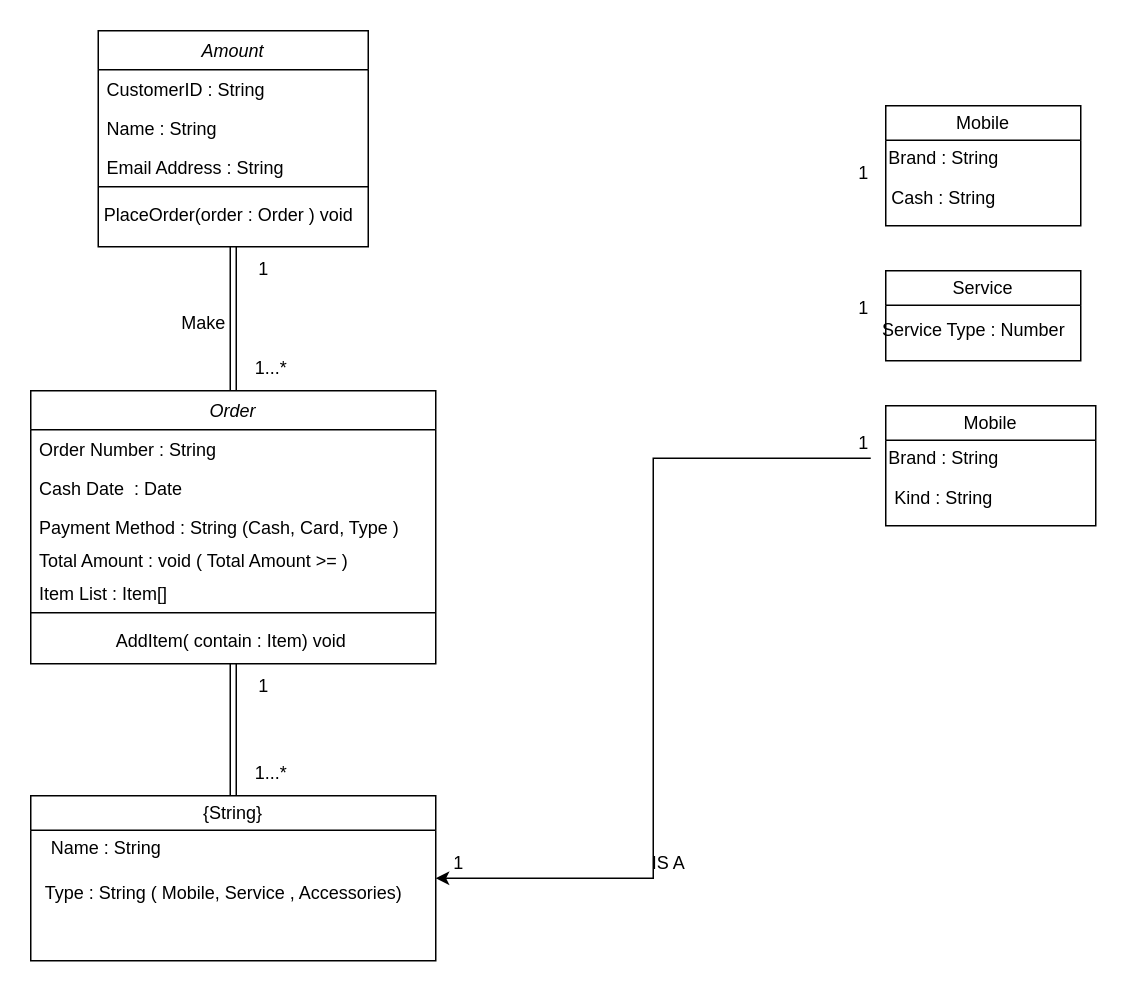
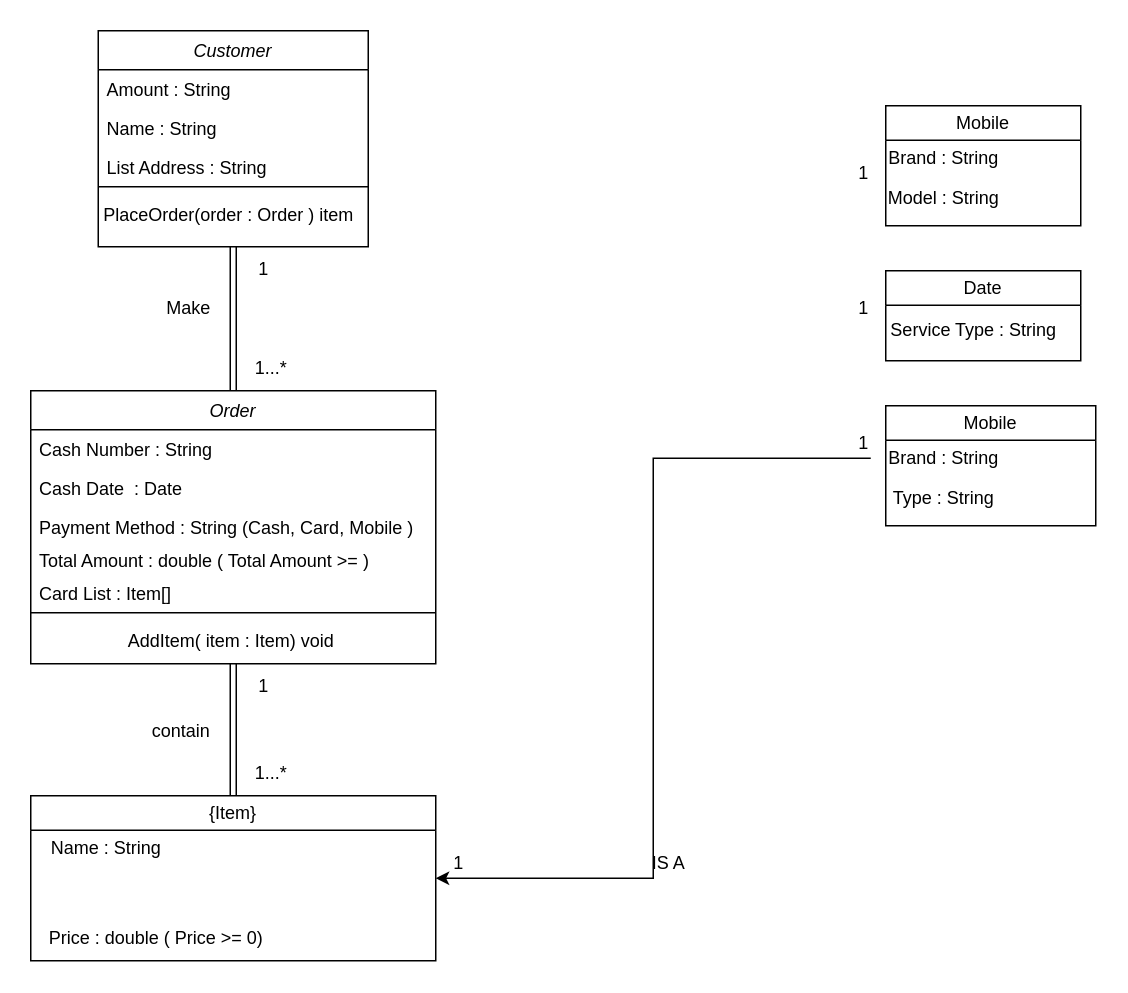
- <mxCell id="2" value="Amount" style="swimlane;fontStyle=2;align=center;verticalAlign=top;childLayout=stackLayout;horizontal=1;startSize=26;horizontalStack=0;resizeParent=1;resizeLast=0;collapsible=1;marginBottom=0;rounded=0;shadow=0;strokeWidth=1;labelBackgroundColor=none;" parent="1" vertex="1"><mxGeometry x="65" y="20" width="180" height="144" as="geometry"><mxRectangle x="230" y="140" width="160" height="26" as="alternateBounds" /></mxGeometry></mxCell>
+ <mxCell id="2" value="Customer" style="swimlane;fontStyle=2;align=center;verticalAlign=top;childLayout=stackLayout;horizontal=1;startSize=26;horizontalStack=0;resizeParent=1;resizeLast=0;collapsible=1;marginBottom=0;rounded=0;shadow=0;strokeWidth=1;labelBackgroundColor=none;" parent="1" vertex="1"><mxGeometry x="65" y="20" width="180" height="144" as="geometry"><mxRectangle x="230" y="140" width="160" height="26" as="alternateBounds" /></mxGeometry></mxCell>
- <mxCell id="3" value="CustomerID : String " style="text;align=left;verticalAlign=top;spacingLeft=4;spacingRight=4;overflow=hidden;rotatable=0;points=[[0,0.5],[1,0.5]];portConstraint=eastwest;labelBackgroundColor=none;" parent="2" vertex="1"><mxGeometry y="26" width="180" height="26" as="geometry" /></mxCell>
+ <mxCell id="3" value="Amount : String " style="text;align=left;verticalAlign=top;spacingLeft=4;spacingRight=4;overflow=hidden;rotatable=0;points=[[0,0.5],[1,0.5]];portConstraint=eastwest;labelBackgroundColor=none;" parent="2" vertex="1"><mxGeometry y="26" width="180" height="26" as="geometry" /></mxCell>
- <mxCell id="5" value="Email Address : String  " style="text;align=left;verticalAlign=top;spacingLeft=4;spacingRight=4;overflow=hidden;rotatable=0;points=[[0,0.5],[1,0.5]];portConstraint=eastwest;rounded=0;shadow=0;html=0;labelBackgroundColor=none;" parent="2" vertex="1"><mxGeometry y="78" width="180" height="22" as="geometry" /></mxCell>
+ <mxCell id="5" value="List Address : String  " style="text;align=left;verticalAlign=top;spacingLeft=4;spacingRight=4;overflow=hidden;rotatable=0;points=[[0,0.5],[1,0.5]];portConstraint=eastwest;rounded=0;shadow=0;html=0;labelBackgroundColor=none;" parent="2" vertex="1"><mxGeometry y="78" width="180" height="22" as="geometry" /></mxCell>
- <mxCell id="22" value="Cash : String&amp;nbsp;" style="text;html=1;align=center;verticalAlign=middle;resizable=0;points=[];autosize=1;strokeColor=none;fillColor=none;" vertex="1" parent="20"><mxGeometry x="-10" y="47" width="100" height="30" as="geometry" /></mxCell>
+ <mxCell id="22" value="Model : String&amp;nbsp;" style="text;html=1;align=center;verticalAlign=middle;resizable=0;points=[];autosize=1;strokeColor=none;fillColor=none;" vertex="1" parent="20"><mxGeometry x="-10" y="47" width="100" height="30" as="geometry" /></mxCell>
- <mxCell id="7" value="PlaceOrder(order : Order ) void&amp;nbsp;&amp;nbsp;" style="text;html=1;align=center;verticalAlign=middle;resizable=0;points=[];autosize=1;strokeColor=none;fillColor=none;" vertex="1" parent="2"><mxGeometry y="108" width="180" height="30" as="geometry" /></mxCell>
+ <mxCell id="7" value="PlaceOrder(order : Order ) item&amp;nbsp;&amp;nbsp;" style="text;html=1;align=center;verticalAlign=middle;resizable=0;points=[];autosize=1;strokeColor=none;fillColor=none;" vertex="1" parent="2"><mxGeometry y="108" width="180" height="30" as="geometry" /></mxCell>
- <mxCell id="23" value="&lt;span style=&quot;font-weight: 400;&quot;&gt;Service&lt;/span&gt;" style="swimlane;whiteSpace=wrap;html=1;align=center;" vertex="1" parent="1"><mxGeometry x="590" y="180" width="130" height="60" as="geometry" /></mxCell>
+ <mxCell id="23" value="&lt;span style=&quot;font-weight: 400;&quot;&gt;Date&lt;/span&gt;" style="swimlane;whiteSpace=wrap;html=1;align=center;" vertex="1" parent="1"><mxGeometry x="590" y="180" width="130" height="60" as="geometry" /></mxCell>
- <mxCell id="32" value="Make" style="text;html=1;align=center;verticalAlign=middle;resizable=0;points=[];autosize=1;strokeColor=none;fillColor=none;" vertex="1" parent="1"><mxGeometry x="110" y="200" width="50" height="30" as="geometry" /></mxCell>
+ <mxCell id="32" value="Make" style="text;html=1;align=center;verticalAlign=middle;resizable=0;points=[];autosize=1;strokeColor=none;fillColor=none;" vertex="1" parent="1"><mxGeometry x="100" y="190" width="50" height="30" as="geometry" /></mxCell>
- <mxCell id="24" value="Service Type : Number&amp;nbsp;" style="text;html=1;align=center;verticalAlign=middle;resizable=0;points=[];autosize=1;strokeColor=none;fillColor=none;" vertex="1" parent="23"><mxGeometry x="-10" y="25" width="140" height="30" as="geometry" /></mxCell>
+ <mxCell id="24" value="Service Type : String&amp;nbsp;" style="text;html=1;align=center;verticalAlign=middle;resizable=0;points=[];autosize=1;strokeColor=none;fillColor=none;" vertex="1" parent="23"><mxGeometry x="-10" y="25" width="140" height="30" as="geometry" /></mxCell>
- <mxCell id="9" value="Order Number : String " style="text;align=left;verticalAlign=top;spacingLeft=4;spacingRight=4;overflow=hidden;rotatable=0;points=[[0,0.5],[1,0.5]];portConstraint=eastwest;labelBackgroundColor=none;" vertex="1" parent="8"><mxGeometry y="26" width="270" height="26" as="geometry" /></mxCell>
+ <mxCell id="9" value="Cash Number : String " style="text;align=left;verticalAlign=top;spacingLeft=4;spacingRight=4;overflow=hidden;rotatable=0;points=[[0,0.5],[1,0.5]];portConstraint=eastwest;labelBackgroundColor=none;" vertex="1" parent="8"><mxGeometry y="26" width="270" height="26" as="geometry" /></mxCell>
- <mxCell id="27" value="Kind : String&amp;nbsp;" style="text;html=1;align=center;verticalAlign=middle;resizable=0;points=[];autosize=1;strokeColor=none;fillColor=none;" vertex="1" parent="25"><mxGeometry x="-5" y="47" width="90" height="30" as="geometry" /></mxCell>
+ <mxCell id="27" value="Type : String&amp;nbsp;" style="text;html=1;align=center;verticalAlign=middle;resizable=0;points=[];autosize=1;strokeColor=none;fillColor=none;" vertex="1" parent="25"><mxGeometry x="-5" y="47" width="90" height="30" as="geometry" /></mxCell>
- <mxCell id="11" value="Payment Method : String (Cash, Card, Type ) " style="text;align=left;verticalAlign=top;spacingLeft=4;spacingRight=4;overflow=hidden;rotatable=0;points=[[0,0.5],[1,0.5]];portConstraint=eastwest;rounded=0;shadow=0;html=0;labelBackgroundColor=none;" vertex="1" parent="8"><mxGeometry y="78" width="270" height="22" as="geometry" /></mxCell>
+ <mxCell id="11" value="Payment Method : String (Cash, Card, Mobile ) " style="text;align=left;verticalAlign=top;spacingLeft=4;spacingRight=4;overflow=hidden;rotatable=0;points=[[0,0.5],[1,0.5]];portConstraint=eastwest;rounded=0;shadow=0;html=0;labelBackgroundColor=none;" vertex="1" parent="8"><mxGeometry y="78" width="270" height="22" as="geometry" /></mxCell>
- <mxCell id="12" value="Total Amount : void ( Total Amount &gt;= )  " style="text;align=left;verticalAlign=top;spacingLeft=4;spacingRight=4;overflow=hidden;rotatable=0;points=[[0,0.5],[1,0.5]];portConstraint=eastwest;rounded=0;shadow=0;html=0;labelBackgroundColor=none;" vertex="1" parent="8"><mxGeometry y="100" width="270" height="22" as="geometry" /></mxCell>
+ <mxCell id="12" value="Total Amount : double ( Total Amount &gt;= )  " style="text;align=left;verticalAlign=top;spacingLeft=4;spacingRight=4;overflow=hidden;rotatable=0;points=[[0,0.5],[1,0.5]];portConstraint=eastwest;rounded=0;shadow=0;html=0;labelBackgroundColor=none;" vertex="1" parent="8"><mxGeometry y="100" width="270" height="22" as="geometry" /></mxCell>
- <mxCell id="13" value="Item List : Item[]" style="text;align=left;verticalAlign=top;spacingLeft=4;spacingRight=4;overflow=hidden;rotatable=0;points=[[0,0.5],[1,0.5]];portConstraint=eastwest;rounded=0;shadow=0;html=0;labelBackgroundColor=none;" vertex="1" parent="8"><mxGeometry y="122" width="270" height="22" as="geometry" /></mxCell>
+ <mxCell id="13" value="Card List : Item[]" style="text;align=left;verticalAlign=top;spacingLeft=4;spacingRight=4;overflow=hidden;rotatable=0;points=[[0,0.5],[1,0.5]];portConstraint=eastwest;rounded=0;shadow=0;html=0;labelBackgroundColor=none;" vertex="1" parent="8"><mxGeometry y="122" width="270" height="22" as="geometry" /></mxCell>
- <mxCell id="15" value="AddItem( contain : Item) void&amp;nbsp;" style="text;html=1;align=center;verticalAlign=middle;resizable=0;points=[];autosize=1;strokeColor=none;fillColor=none;" vertex="1" parent="8"><mxGeometry y="152" width="270" height="30" as="geometry" /></mxCell>
+ <mxCell id="15" value="AddItem( item : Item) void&amp;nbsp;" style="text;html=1;align=center;verticalAlign=middle;resizable=0;points=[];autosize=1;strokeColor=none;fillColor=none;" vertex="1" parent="8"><mxGeometry y="152" width="270" height="30" as="geometry" /></mxCell>
+ <mxCell id="41" value="contain" style="text;html=1;align=center;verticalAlign=middle;resizable=0;points=[];autosize=1;strokeColor=none;fillColor=none;" vertex="1" parent="1"><mxGeometry x="90" y="472" width="60" height="30" as="geometry" /></mxCell>
- <mxCell id="16" value="&lt;span style=&quot;font-weight: normal;&quot;&gt;{String}&lt;/span&gt;" style="swimlane;whiteSpace=wrap;html=1;" vertex="1" parent="1"><mxGeometry x="20" y="530" width="270" height="110" as="geometry" /></mxCell>
+ <mxCell id="16" value="&lt;span style=&quot;font-weight: normal;&quot;&gt;{Item}&lt;/span&gt;" style="swimlane;whiteSpace=wrap;html=1;" vertex="1" parent="1"><mxGeometry x="20" y="530" width="270" height="110" as="geometry" /></mxCell>
- <mxCell id="18" value="Type : String ( Mobile, Service , Accessories)&amp;nbsp;" style="text;html=1;align=center;verticalAlign=middle;resizable=0;points=[];autosize=1;strokeColor=none;fillColor=none;" vertex="1" parent="16"><mxGeometry y="50" width="260" height="30" as="geometry" /></mxCell>
+ <mxCell id="19" value="Price : double ( Price &amp;gt;= 0)&amp;nbsp;" style="text;html=1;align=center;verticalAlign=middle;resizable=0;points=[];autosize=1;strokeColor=none;fillColor=none;" vertex="1" parent="16"><mxGeometry y="80" width="170" height="30" as="geometry" /></mxCell>
